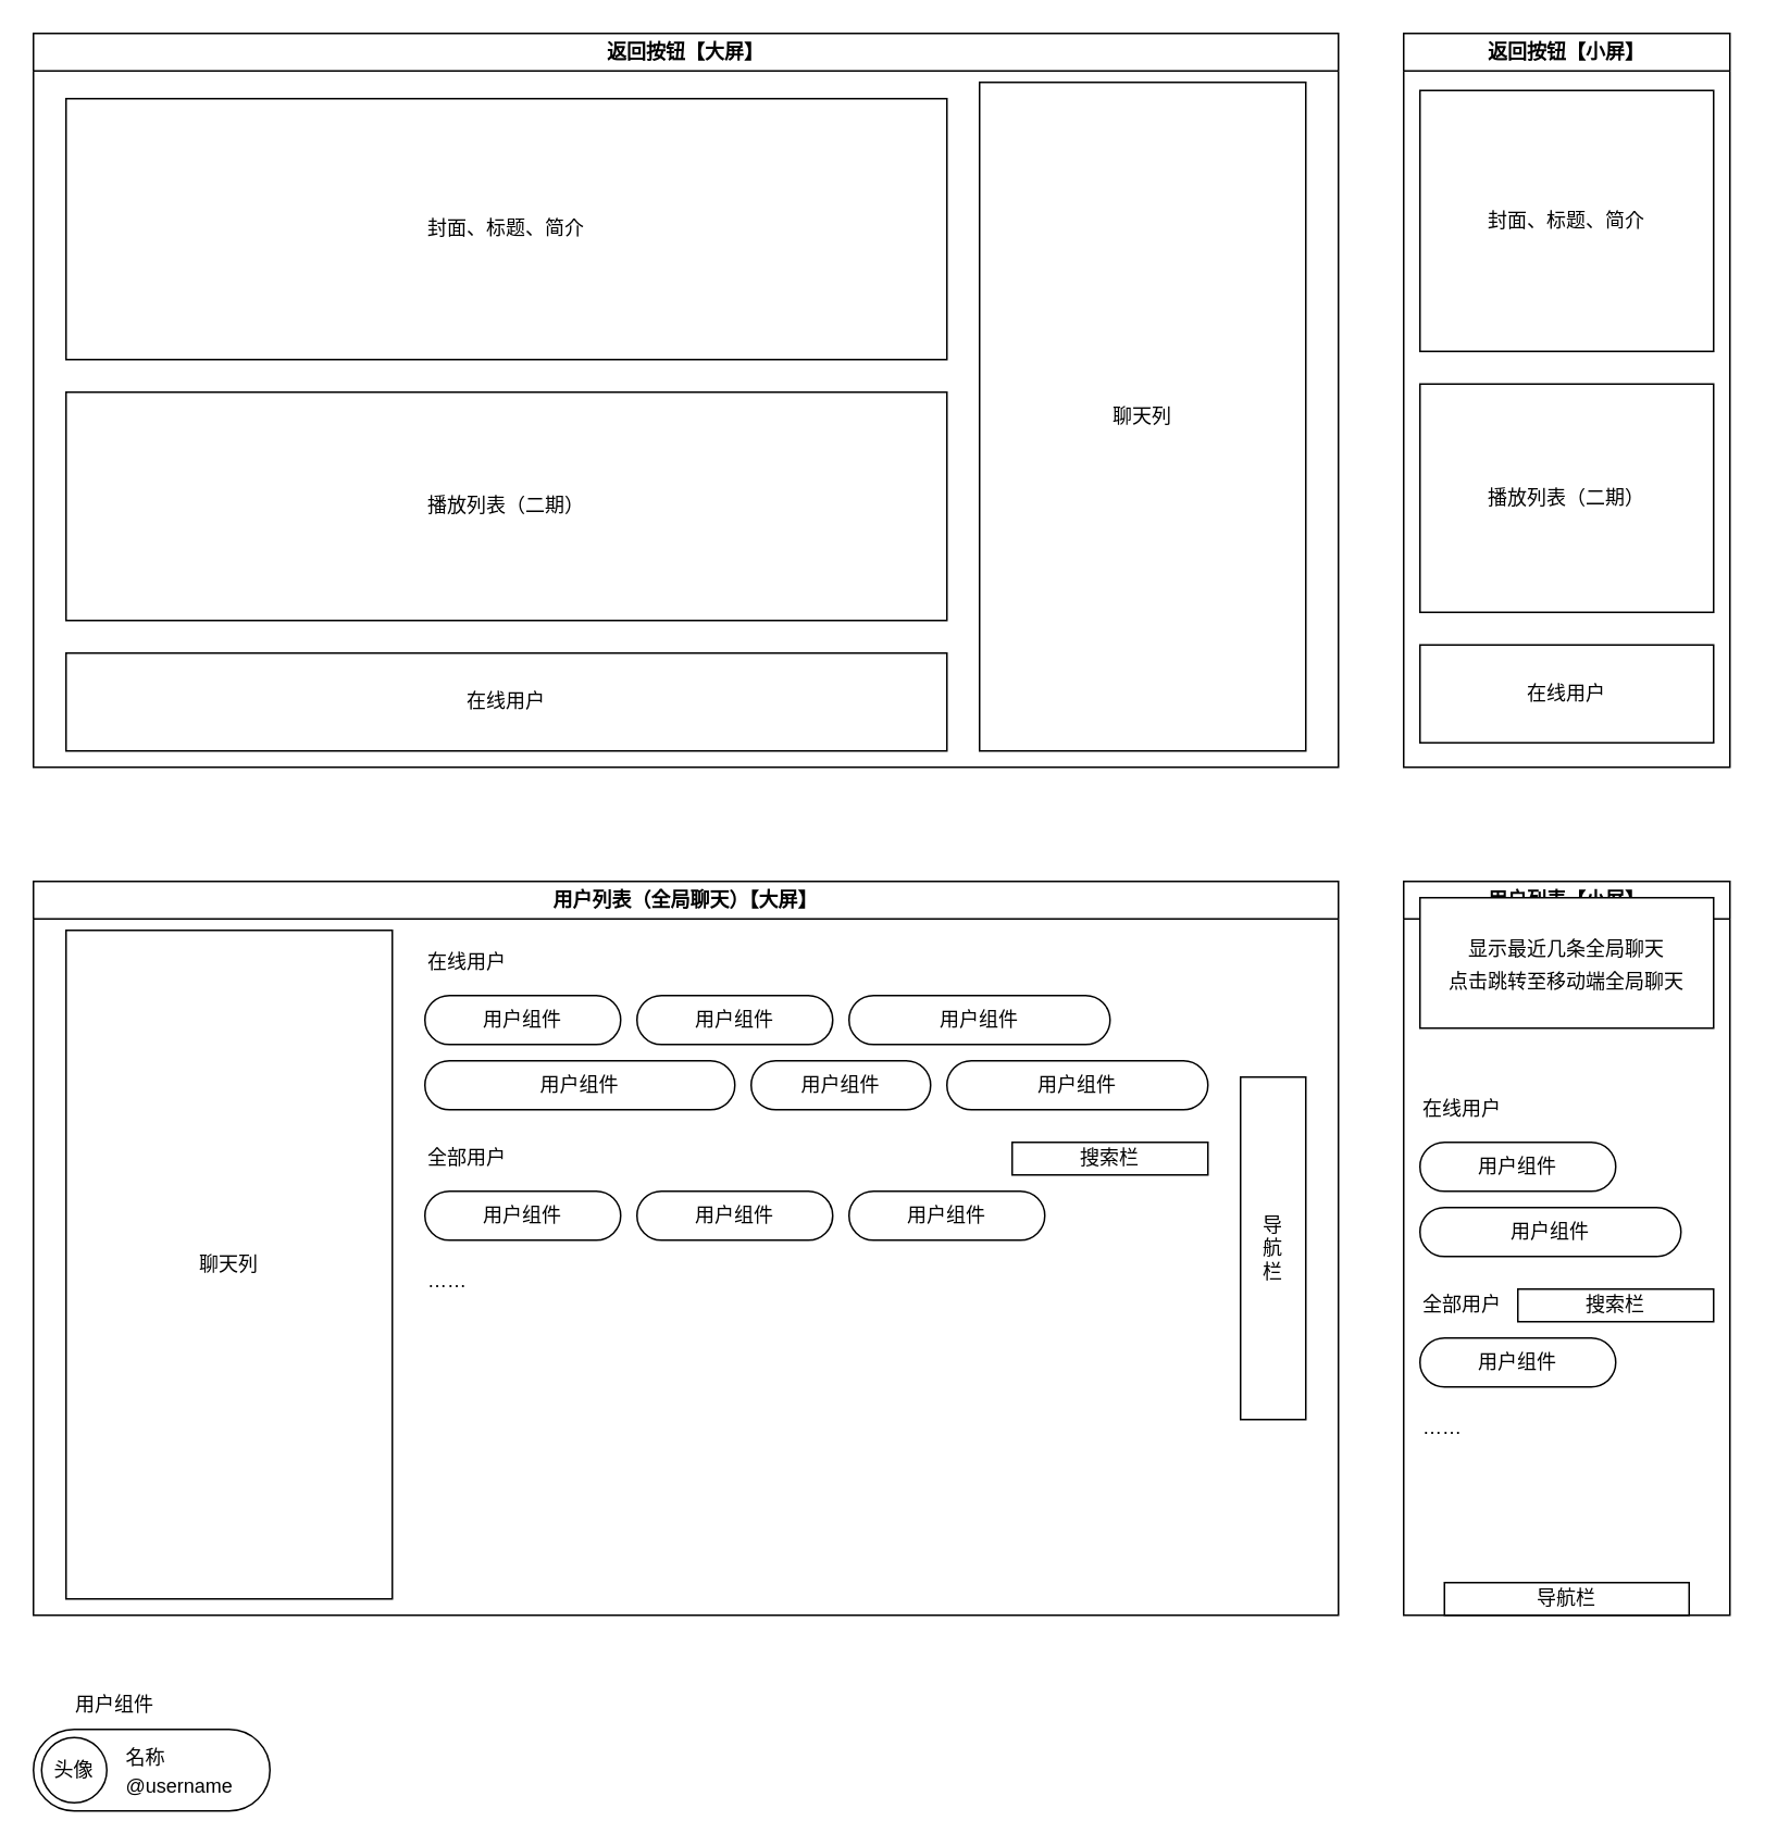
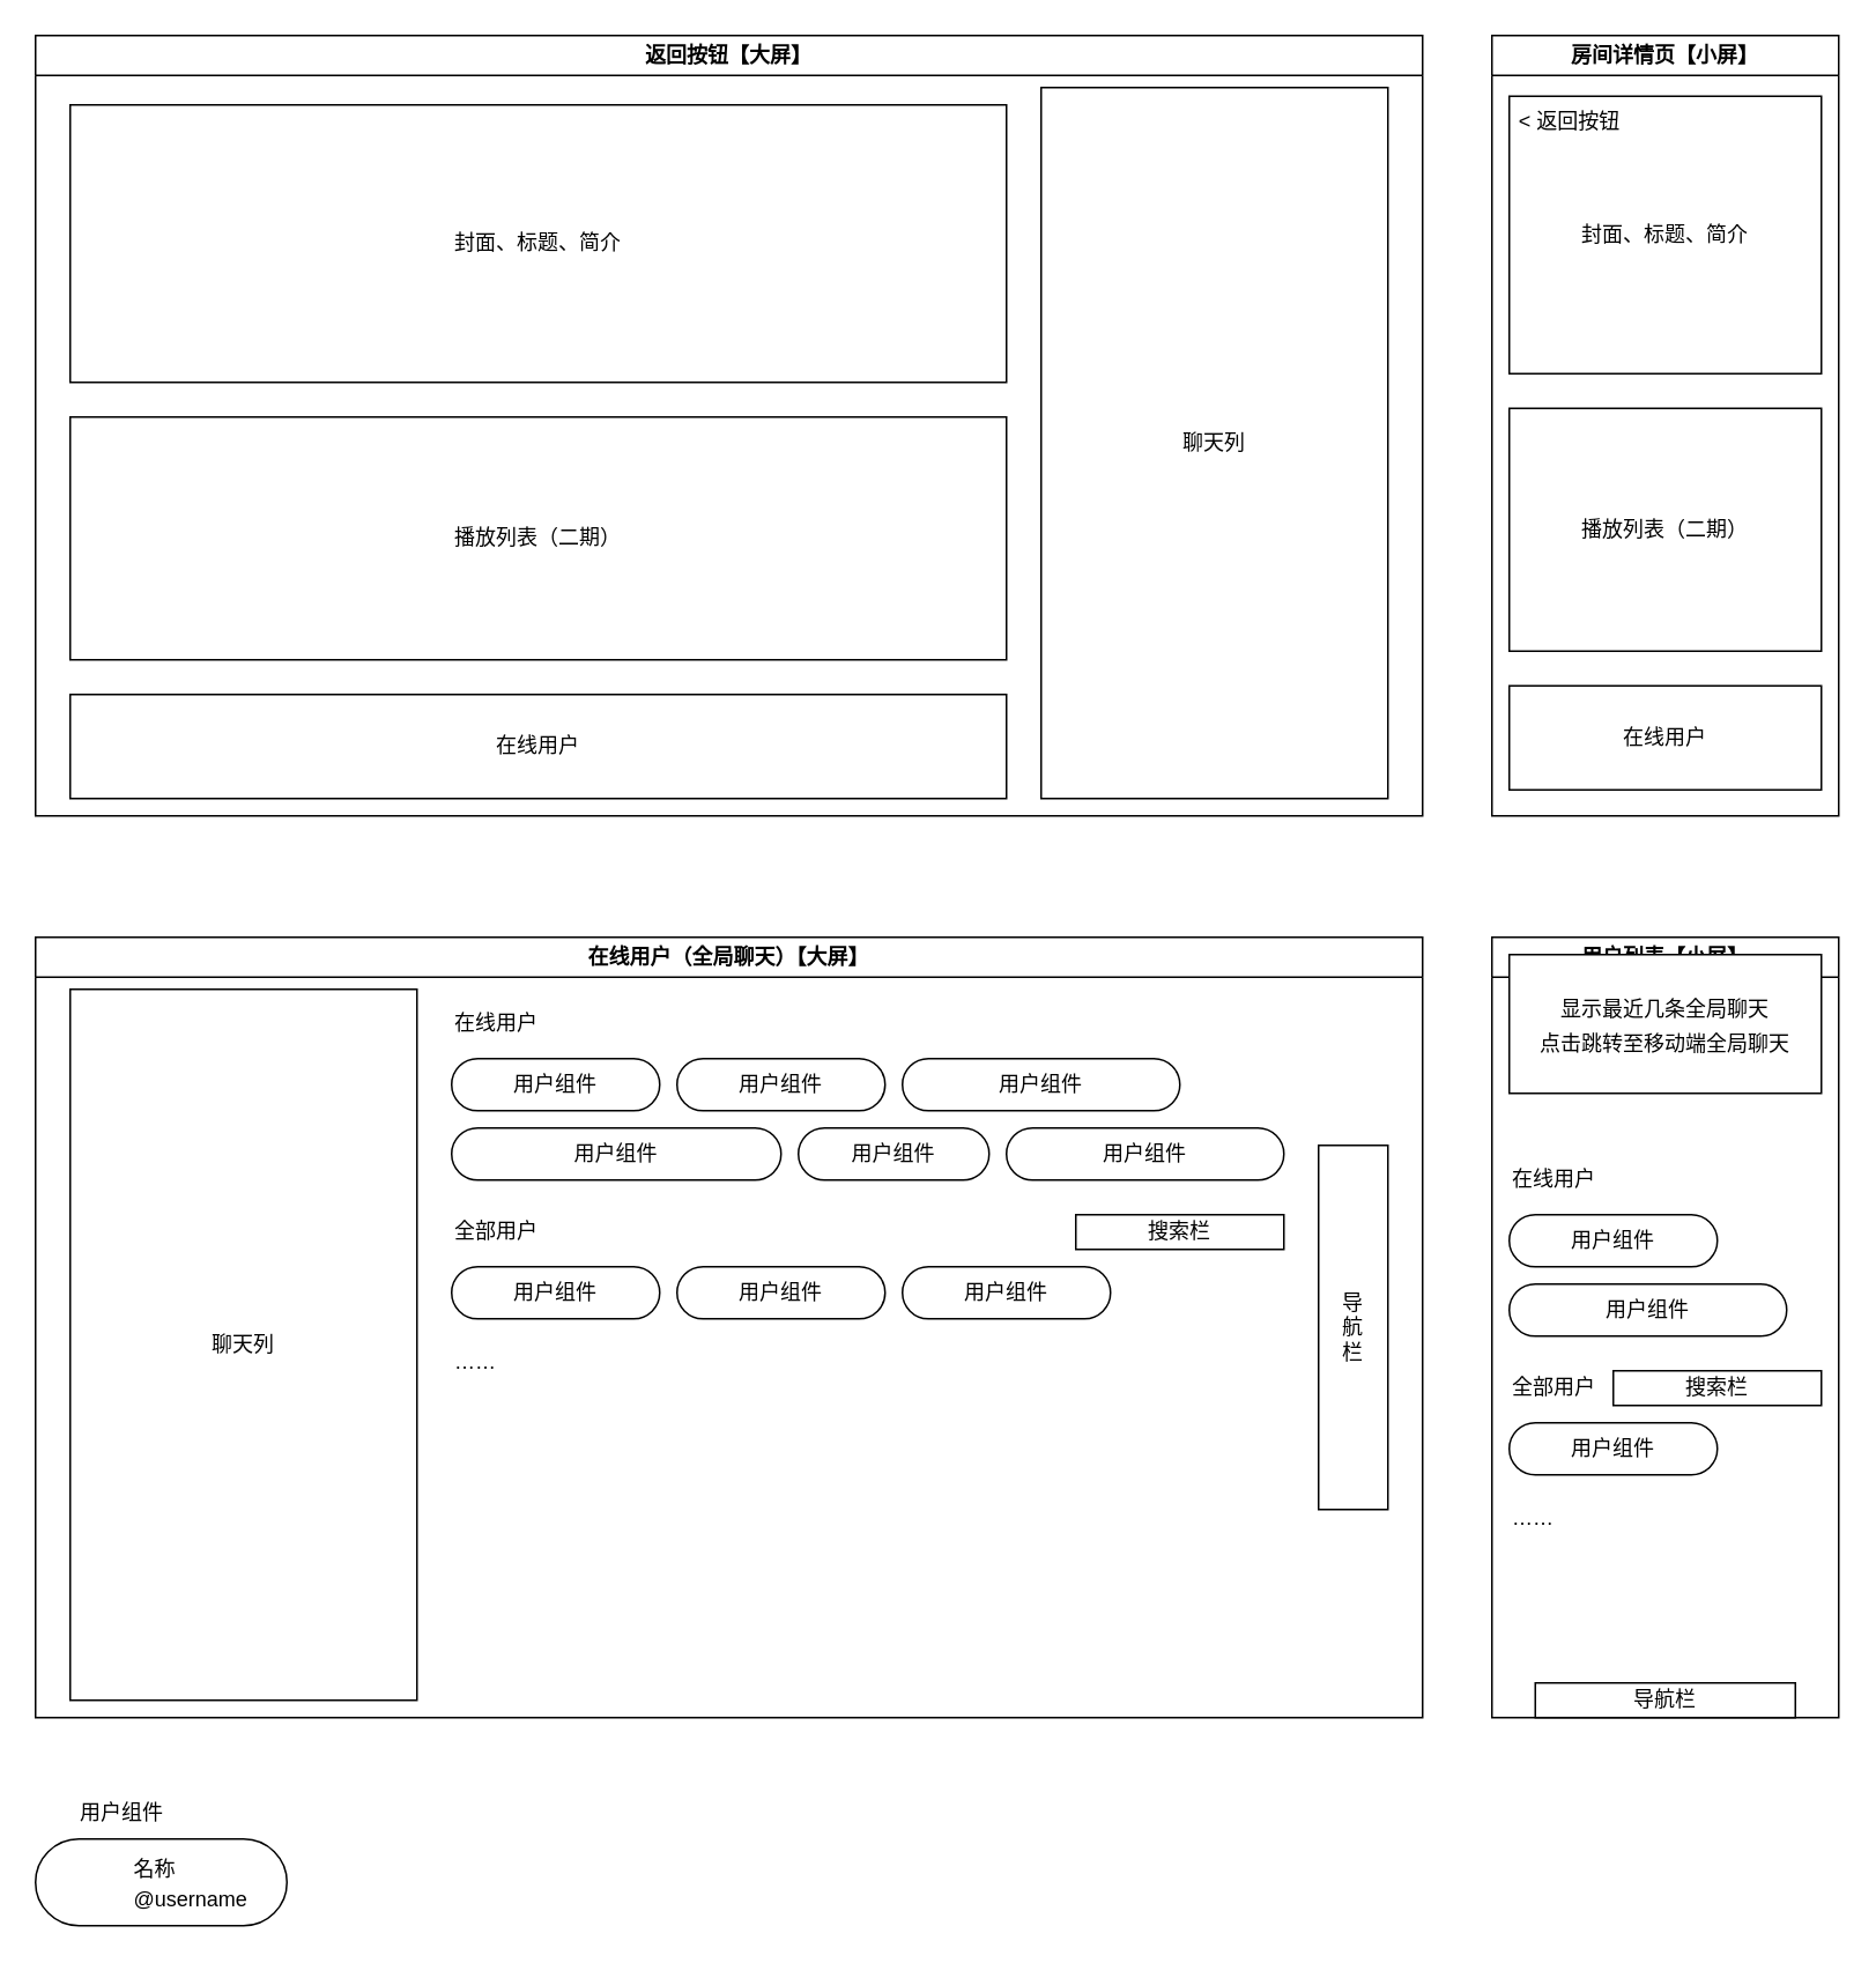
- <mxCell id="7" value="返回按钮【小屏】" style="swimlane;whiteSpace=wrap;html=1;" parent="1" vertex="1"><mxGeometry x="860" y="20" width="200" height="450" as="geometry"><mxRectangle x="920" y="80" width="140" height="30" as="alternateBounds" /></mxGeometry></mxCell>
+ <mxCell id="7" value="房间详情页【小屏】" style="swimlane;whiteSpace=wrap;html=1;" parent="1" vertex="1"><mxGeometry x="860" y="20" width="200" height="450" as="geometry"><mxRectangle x="920" y="80" width="140" height="30" as="alternateBounds" /></mxGeometry></mxCell>
+ <mxCell id="11" value="&amp;lt; 返回按钮" style="text;html=1;strokeColor=none;fillColor=none;align=center;verticalAlign=middle;whiteSpace=wrap;rounded=0;" parent="7" vertex="1"><mxGeometry x="10" y="35" width="70" height="30" as="geometry" /></mxCell>
- <mxCell id="12" value="用户列表（全局聊天）【大屏】" style="swimlane;whiteSpace=wrap;html=1;" parent="1" vertex="1"><mxGeometry x="20" y="540" width="800" height="450" as="geometry"><mxRectangle x="80" y="600" width="150" height="30" as="alternateBounds" /></mxGeometry></mxCell>
+ <mxCell id="12" value="在线用户（全局聊天）【大屏】" style="swimlane;whiteSpace=wrap;html=1;" parent="1" vertex="1"><mxGeometry x="20" y="540" width="800" height="450" as="geometry"><mxRectangle x="80" y="600" width="150" height="30" as="alternateBounds" /></mxGeometry></mxCell>
- <mxCell id="39" value="头像" style="ellipse;whiteSpace=wrap;html=1;aspect=fixed;" parent="1" vertex="1"><mxGeometry x="25" y="1065" width="40" height="40" as="geometry" /></mxCell>
